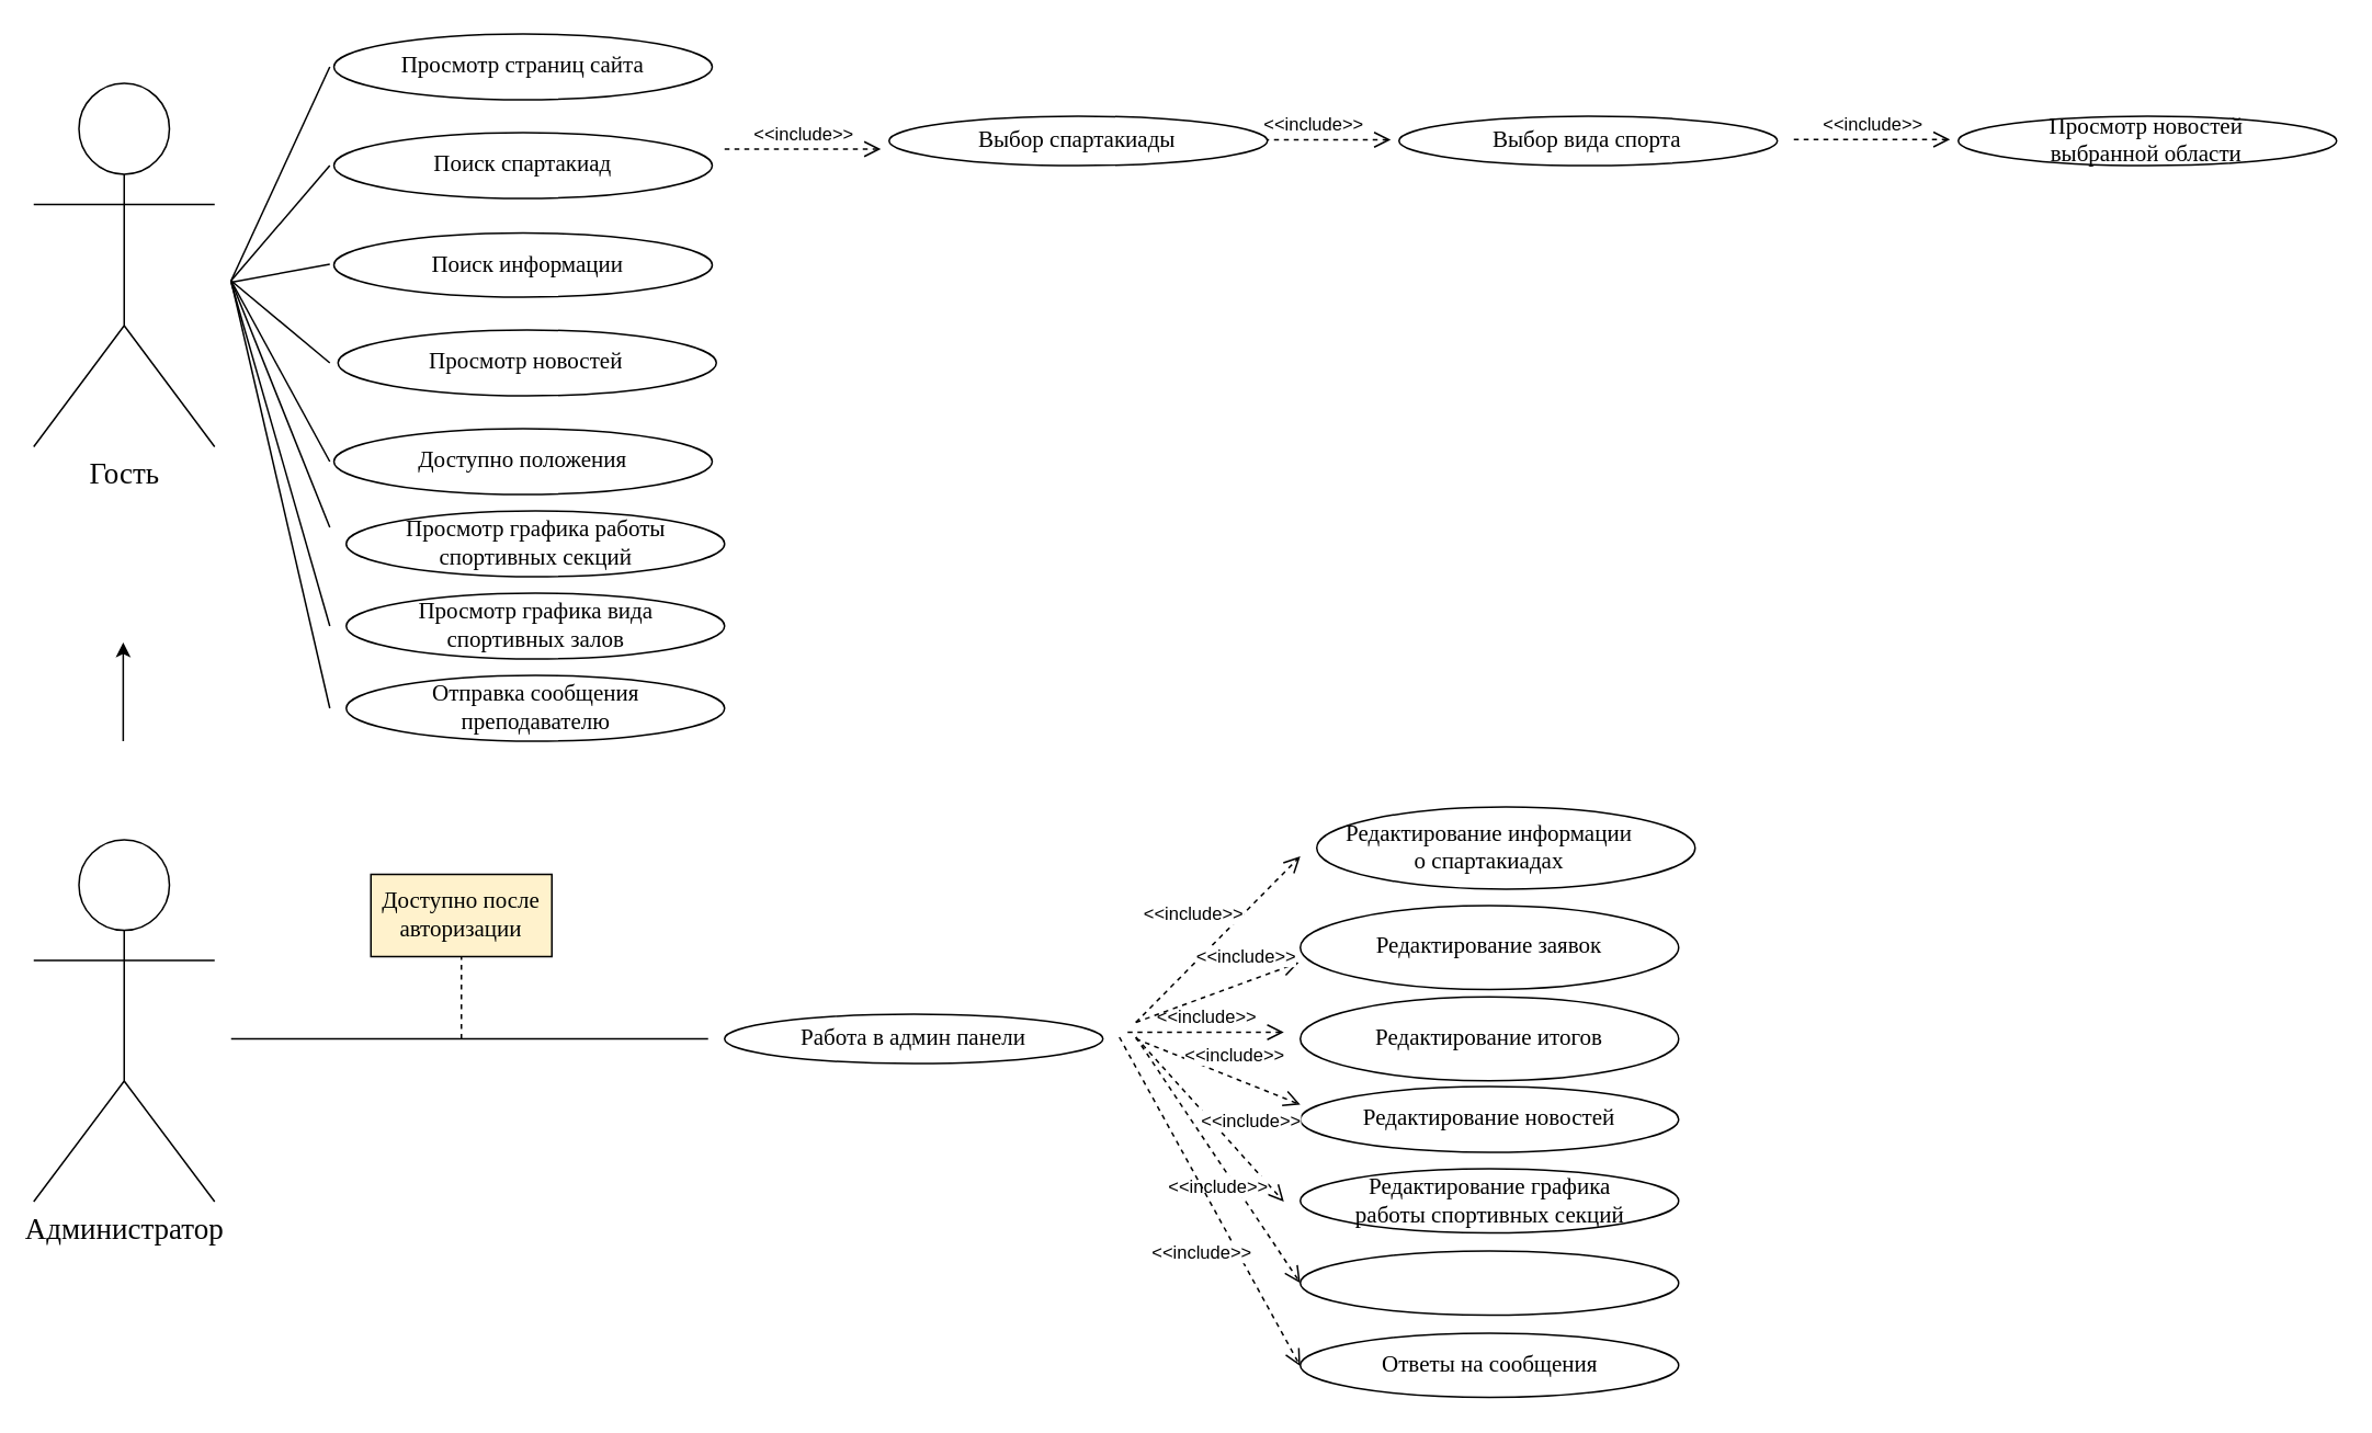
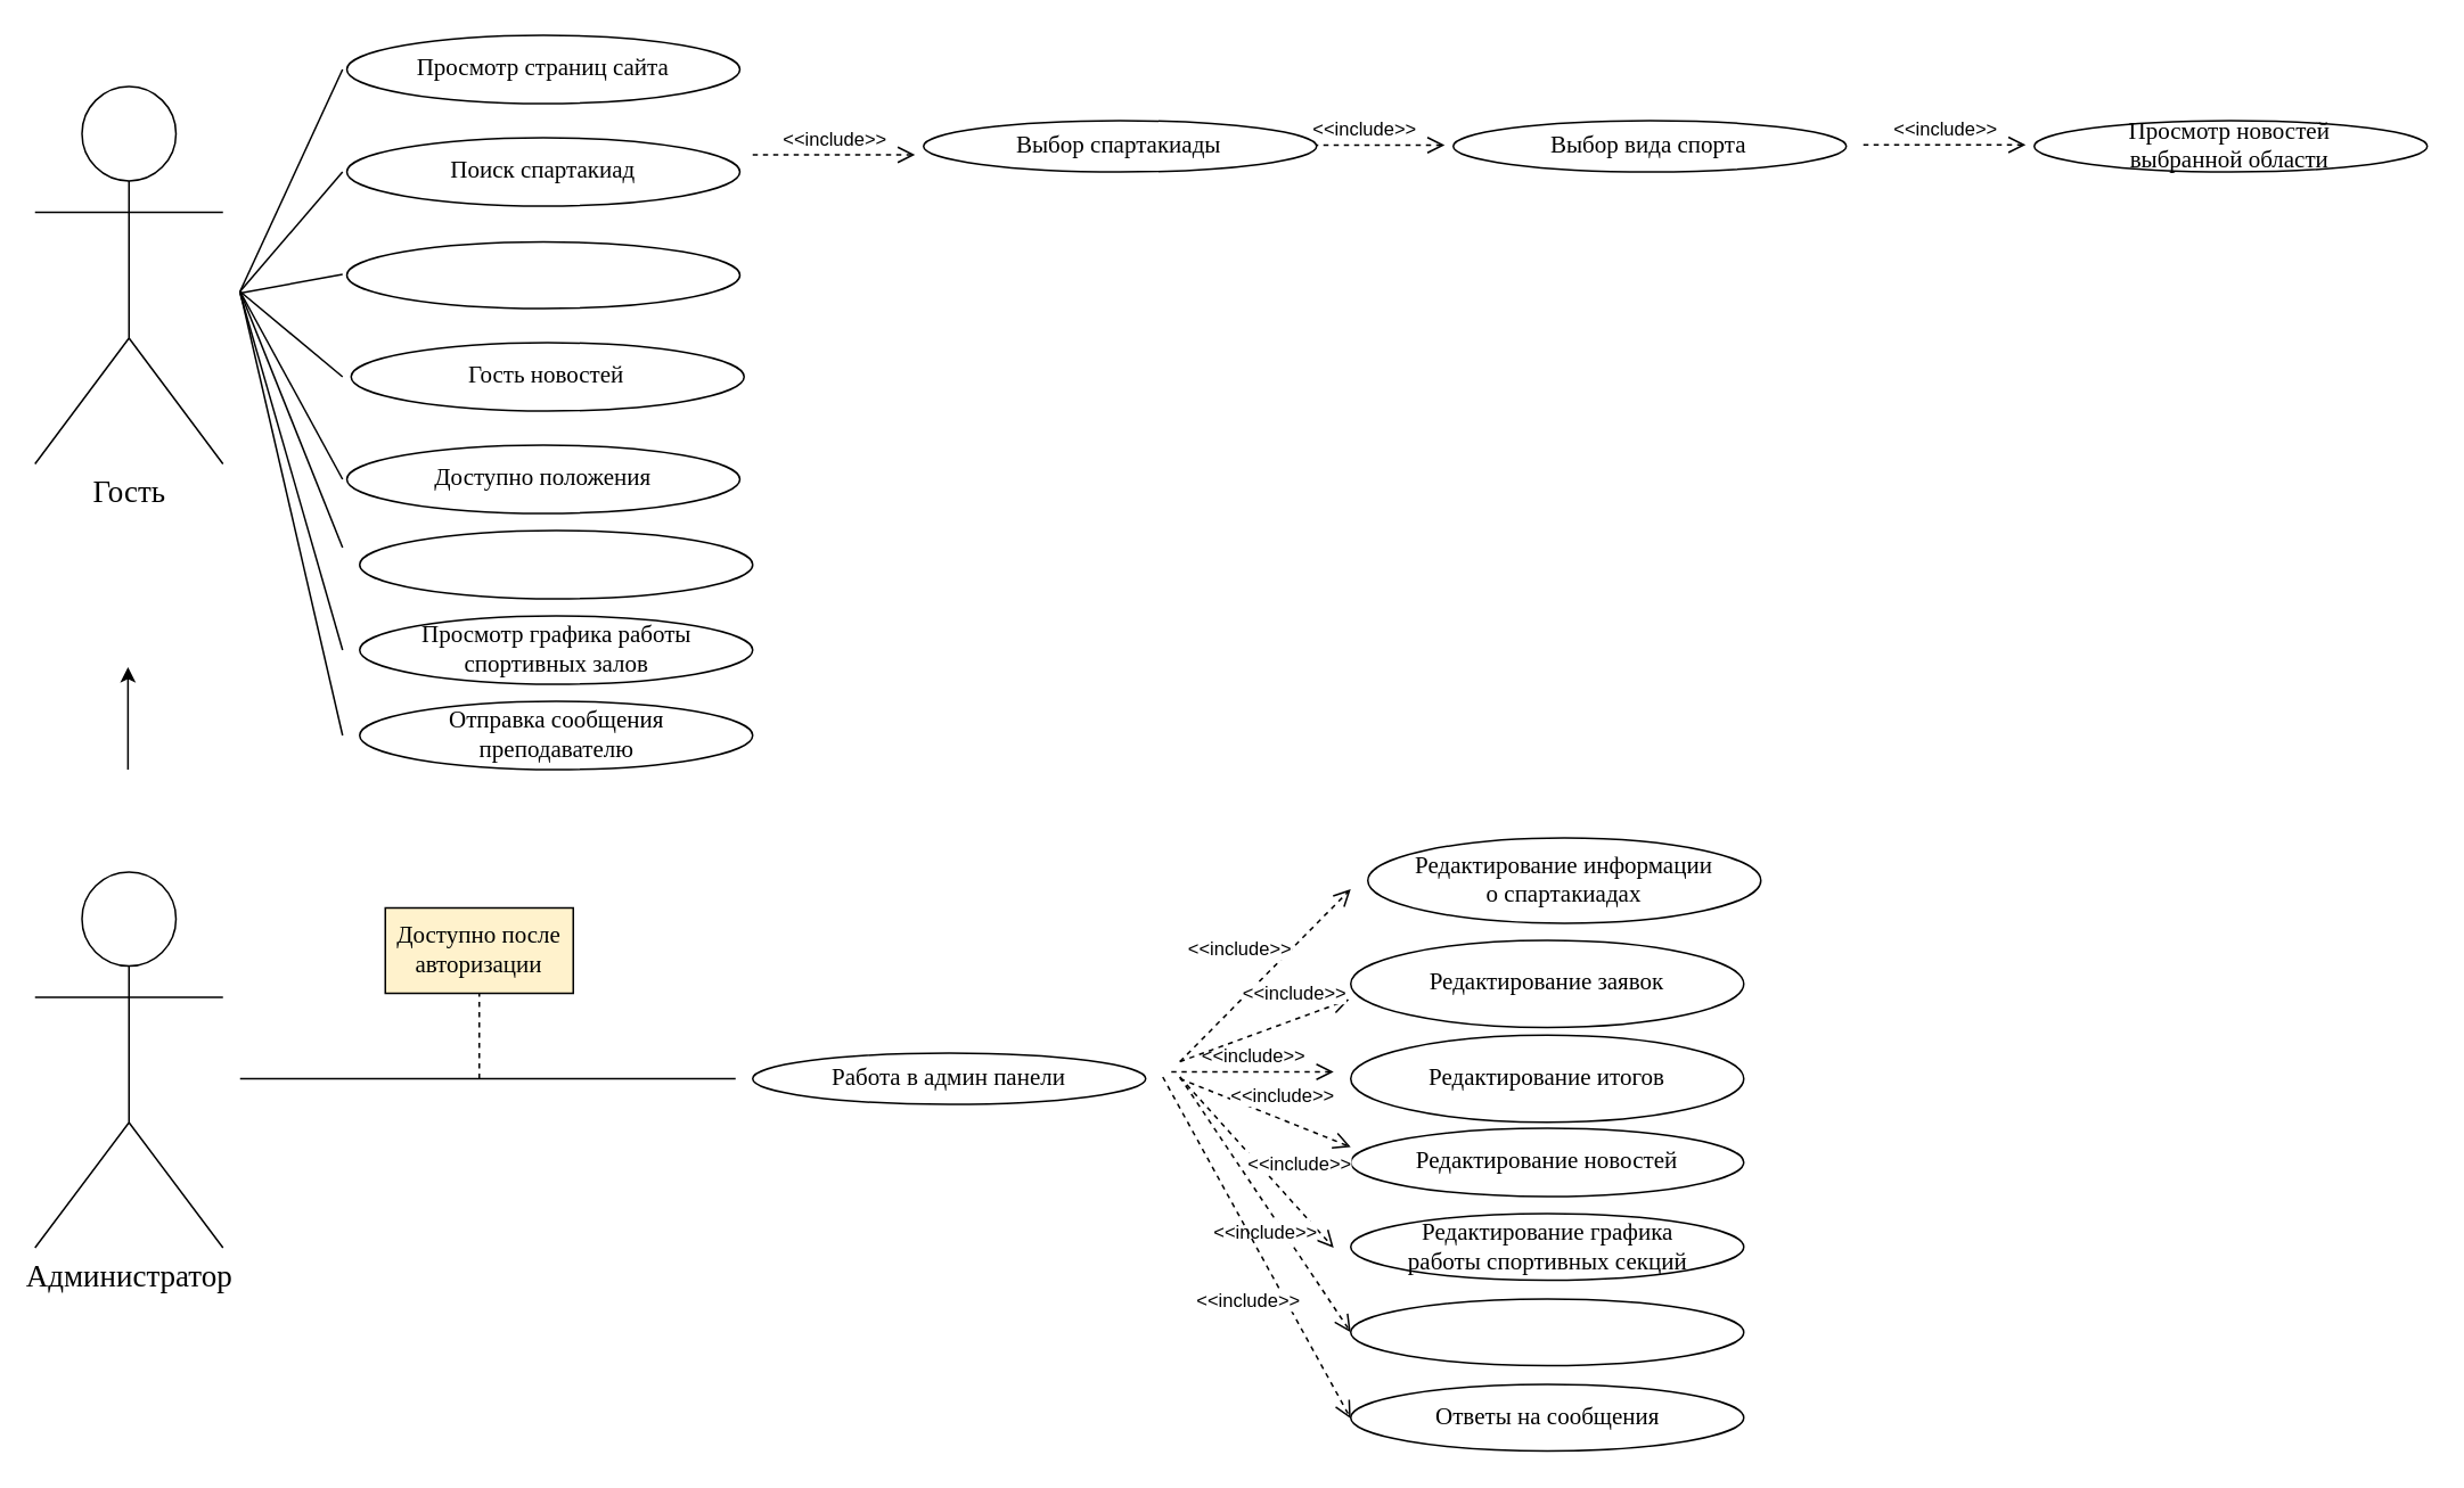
- <mxCell id="5" value="&lt;font style=&quot;font-size: 14px;&quot; face=&quot;Times New Roman&quot;&gt;Поиск информации&lt;/font&gt;" style="text;html=1;align=center;verticalAlign=middle;whiteSpace=wrap;rounded=0;" parent="1" vertex="1"><mxGeometry x="258.75" y="145.5" width="122.5" height="30" as="geometry" /></mxCell>
- <mxCell id="23" value="&lt;font style=&quot;font-size: 14px;&quot; face=&quot;Times New Roman&quot;&gt;Просмотр новостей&lt;/font&gt;" style="text;html=1;align=center;verticalAlign=middle;whiteSpace=wrap;rounded=0;" parent="21" vertex="1"><mxGeometry x="37.5" width="152.5" height="40" as="geometry" /></mxCell>
+ <mxCell id="23" value="&lt;font style=&quot;font-size: 14px;&quot; face=&quot;Times New Roman&quot;&gt;Гость новостей&lt;/font&gt;" style="text;html=1;align=center;verticalAlign=middle;whiteSpace=wrap;rounded=0;" parent="21" vertex="1"><mxGeometry x="37.5" width="152.5" height="40" as="geometry" /></mxCell>
- <mxCell id="56" value="&lt;font style=&quot;font-size: 14px;&quot; face=&quot;Times New Roman&quot;&gt;Просмотр графика работы спортивных секций&lt;/font&gt;" style="text;html=1;align=center;verticalAlign=middle;whiteSpace=wrap;rounded=0;" parent="54" vertex="1"><mxGeometry x="28.75" width="172.5" height="40" as="geometry" /></mxCell>
- <mxCell id="59" value="&lt;font style=&quot;font-size: 14px;&quot; face=&quot;Times New Roman&quot;&gt;Просмотр графика вида спортивных залов&lt;/font&gt;" style="text;html=1;align=center;verticalAlign=middle;whiteSpace=wrap;rounded=0;" parent="57" vertex="1"><mxGeometry x="33.75" y="5" width="162.5" height="30" as="geometry" /></mxCell>
+ <mxCell id="59" value="&lt;font style=&quot;font-size: 14px;&quot; face=&quot;Times New Roman&quot;&gt;Просмотр графика работы спортивных залов&lt;/font&gt;" style="text;html=1;align=center;verticalAlign=middle;whiteSpace=wrap;rounded=0;" parent="57" vertex="1"><mxGeometry x="33.75" y="5" width="162.5" height="30" as="geometry" /></mxCell>
- <mxCell id="11" value="&lt;font style=&quot;font-size: 14px;&quot; face=&quot;Times New Roman&quot;&gt;Редактирование информации о спартакиадах&lt;/font&gt;" style="text;html=1;align=center;verticalAlign=middle;whiteSpace=wrap;rounded=0;" parent="9" vertex="1"><mxGeometry x="16" y="10" width="178" height="30" as="geometry" /></mxCell>
+ <mxCell id="11" value="&lt;font style=&quot;font-size: 14px;&quot; face=&quot;Times New Roman&quot;&gt;Редактирование информации о спартакиадах&lt;/font&gt;" style="text;html=1;align=center;verticalAlign=middle;whiteSpace=wrap;rounded=0;" parent="9" vertex="1"><mxGeometry x="26" y="10" width="178" height="30" as="geometry" /></mxCell>
